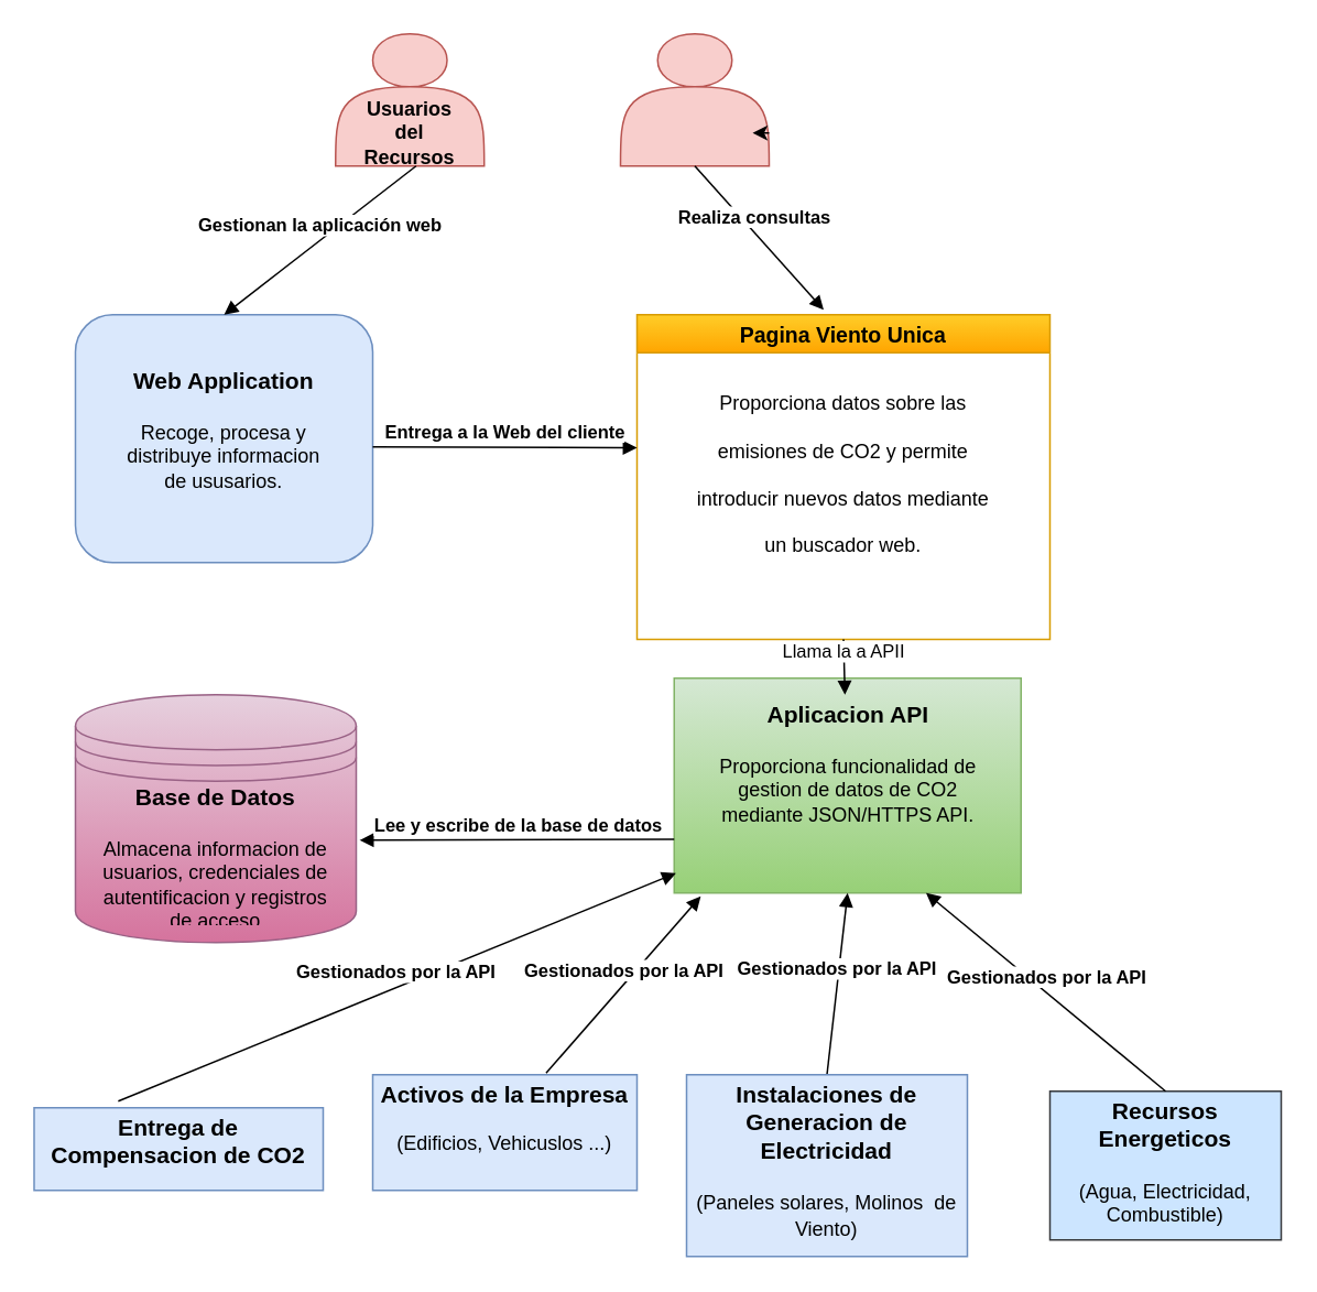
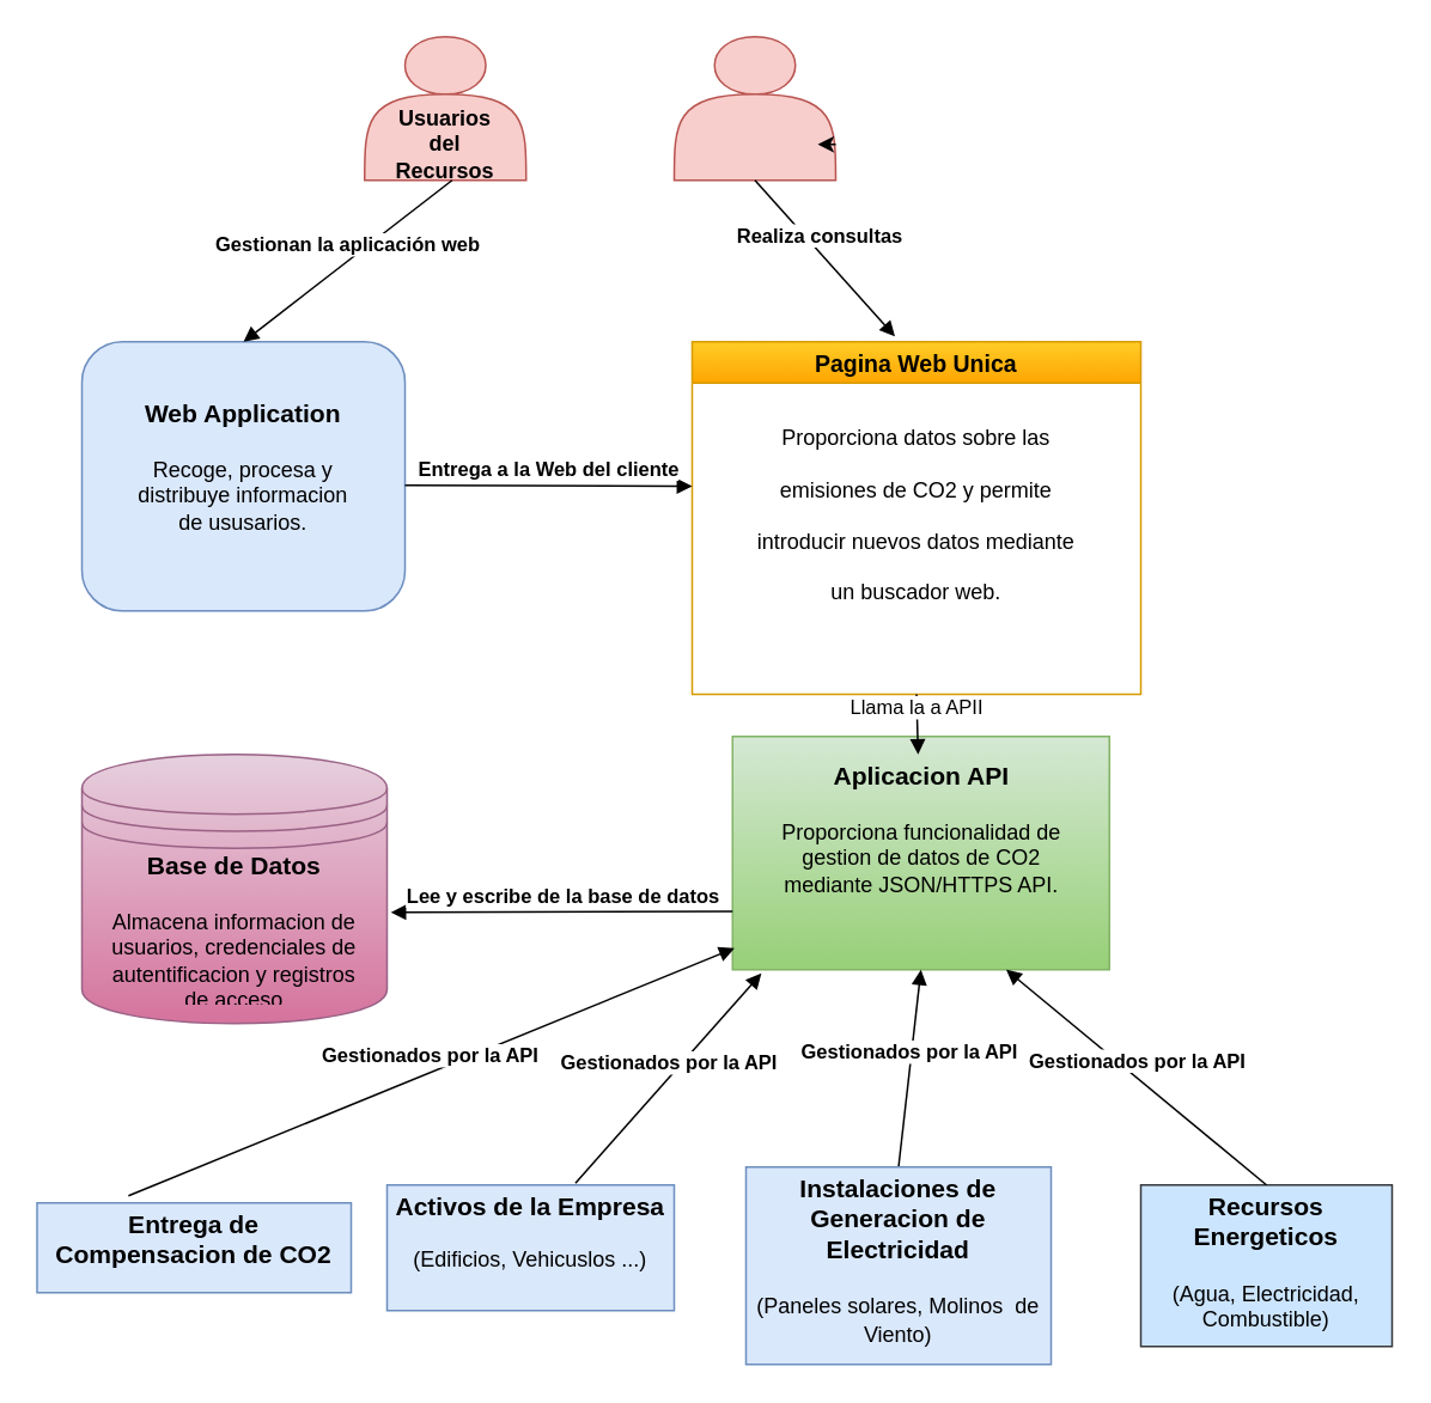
- <mxCell id="6" value="Pagina Viento Unica" style="swimlane;gradientColor=#ffa500;fillColor=#ffcd28;strokeColor=#d79b00;fontSize=13;" parent="1" vertex="1"><mxGeometry x="385" y="190" width="250" height="196.5" as="geometry" /></mxCell>
+ <mxCell id="6" value="Pagina Web Unica" style="swimlane;gradientColor=#ffa500;fillColor=#ffcd28;strokeColor=#d79b00;fontSize=13;" parent="1" vertex="1"><mxGeometry x="385" y="190" width="250" height="196.5" as="geometry" /></mxCell>
- <mxCell id="17" value="&lt;h3&gt;Activos de la Empresa&lt;/h3&gt;&lt;div&gt;(Edificios, Vehicuslos ...)&lt;/div&gt;" style="text;html=1;strokeColor=#6c8ebf;fillColor=#dae8fc;spacing=5;spacingTop=-20;whiteSpace=wrap;overflow=hidden;rounded=0;align=center;" parent="1" vertex="1"><mxGeometry x="225" y="650" width="160" height="70" as="geometry" /></mxCell>
+ <mxCell id="17" value="&lt;h3&gt;Activos de la Empresa&lt;/h3&gt;&lt;div&gt;(Edificios, Vehicuslos ...)&lt;/div&gt;" style="text;html=1;strokeColor=#6c8ebf;fillColor=#dae8fc;spacing=5;spacingTop=-20;whiteSpace=wrap;overflow=hidden;rounded=0;align=center;" parent="1" vertex="1"><mxGeometry x="215" y="660" width="160" height="70" as="geometry" /></mxCell>
